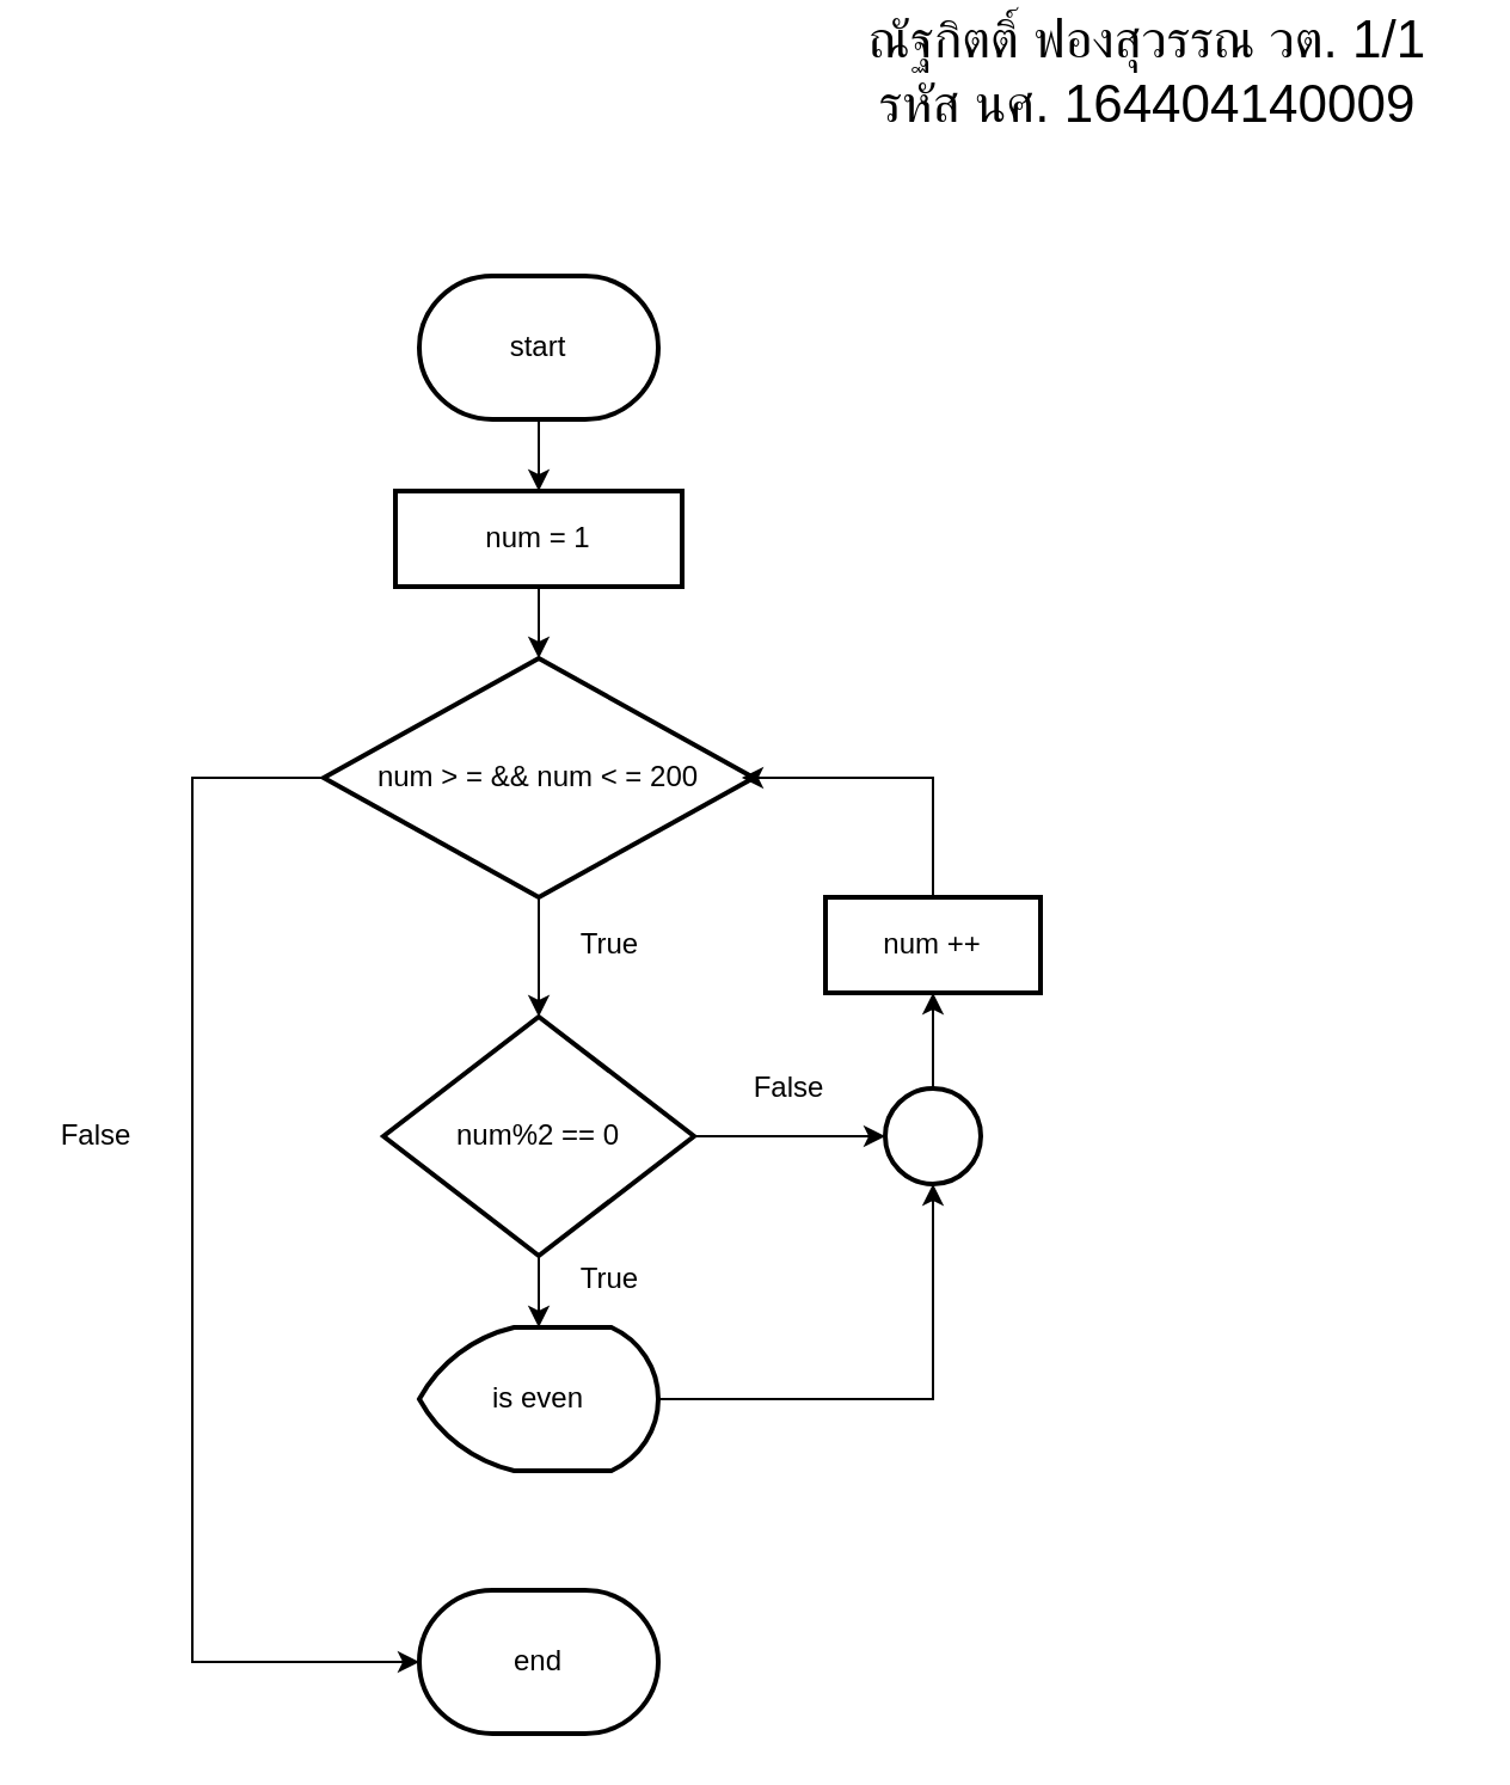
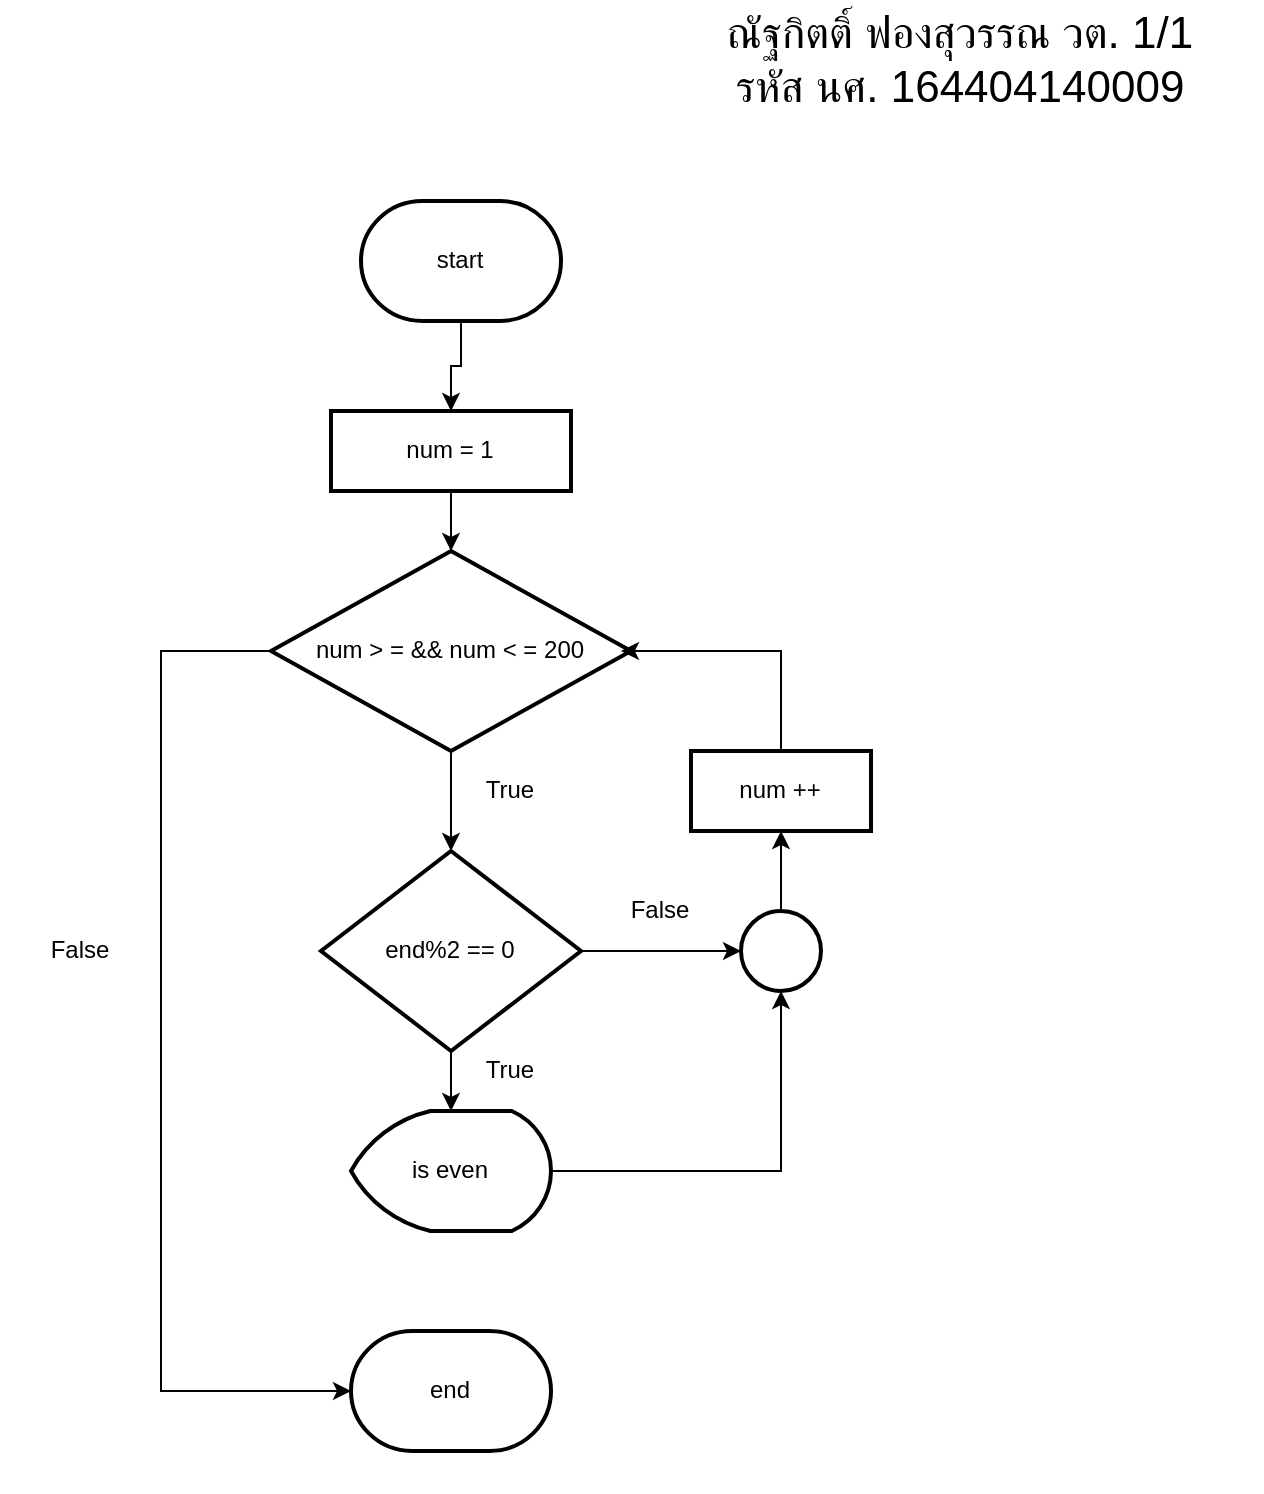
- <mxCell id="4" value="start" style="strokeWidth=2;html=1;shape=mxgraph.flowchart.terminator;whiteSpace=wrap;" vertex="1" parent="1"><mxGeometry x="175" y="115" width="100" height="60" as="geometry" /></mxCell>
+ <mxCell id="4" value="start" style="strokeWidth=2;html=1;shape=mxgraph.flowchart.terminator;whiteSpace=wrap;" vertex="1" parent="1"><mxGeometry x="180" y="100" width="100" height="60" as="geometry" /></mxCell>
- <mxCell id="12" value="&lt;span&gt;num%2 == 0&lt;/span&gt;" style="strokeWidth=2;html=1;shape=mxgraph.flowchart.decision;whiteSpace=wrap;" vertex="1" parent="1"><mxGeometry x="160" y="425" width="130" height="100" as="geometry" /></mxCell>
+ <mxCell id="12" value="&lt;span&gt;end%2 == 0&lt;/span&gt;" style="strokeWidth=2;html=1;shape=mxgraph.flowchart.decision;whiteSpace=wrap;" vertex="1" parent="1"><mxGeometry x="160" y="425" width="130" height="100" as="geometry" /></mxCell>
